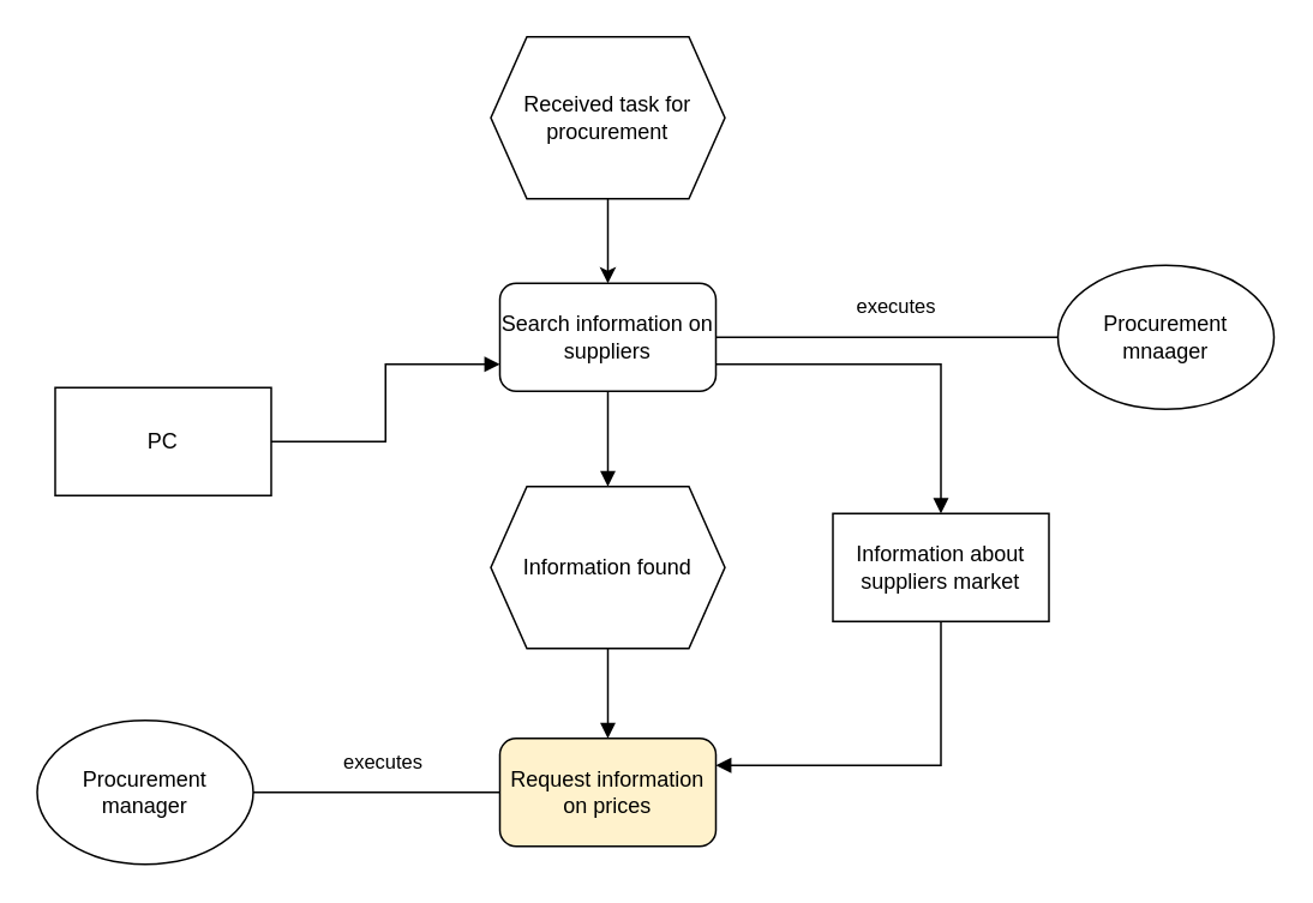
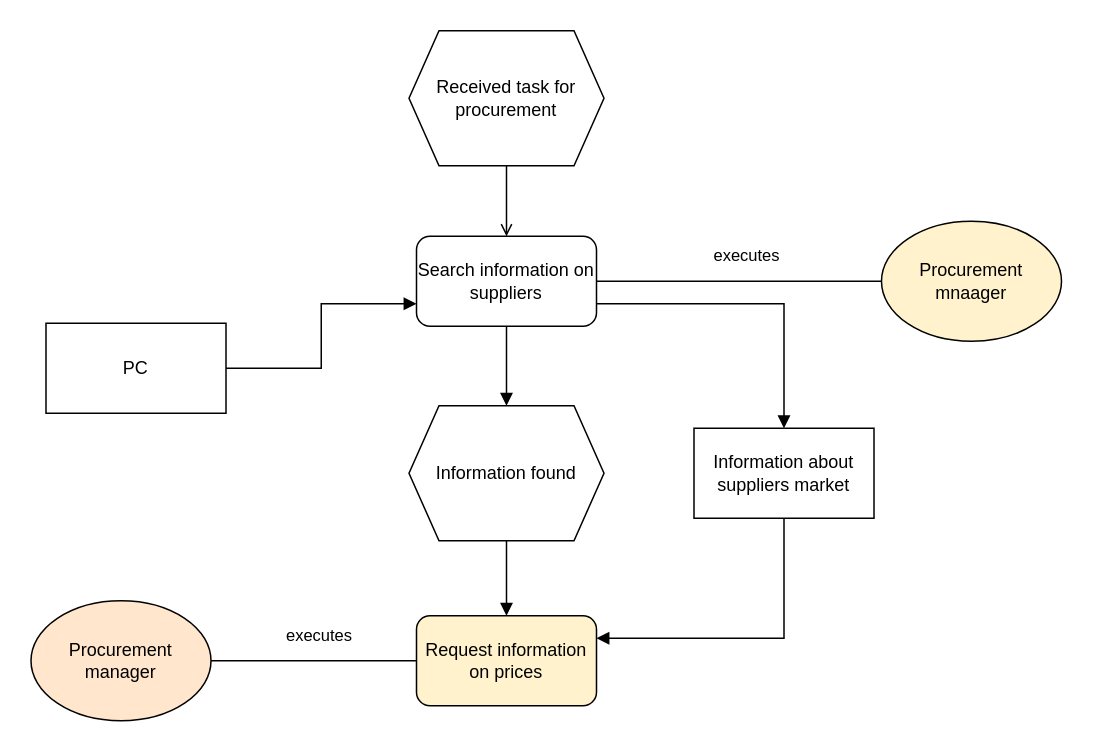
- <mxCell id="2" style="edgeStyle=orthogonalEdgeStyle;rounded=0;orthogonalLoop=1;jettySize=auto;html=1;exitX=0.5;exitY=1;exitDx=0;exitDy=0;entryX=0.5;entryY=0;entryDx=0;entryDy=0;" parent="1" source="3" target="7" edge="1"><mxGeometry relative="1" as="geometry" /></mxCell>
+ <mxCell id="2" style="edgeStyle=orthogonalEdgeStyle;rounded=0;orthogonalLoop=1;jettySize=auto;html=1;exitX=0.5;exitY=1;exitDx=0;exitDy=0;entryX=0.5;entryY=0;entryDx=0;entryDy=0;endArrow=open;" parent="1" source="3" target="7" edge="1"><mxGeometry relative="1" as="geometry" /></mxCell>
- <mxCell id="10" value="Procurement mnaager" style="ellipse;whiteSpace=wrap;html=1;" parent="1" vertex="1"><mxGeometry x="587" y="147" width="120" height="80" as="geometry" /></mxCell>
+ <mxCell id="10" value="Procurement mnaager" style="ellipse;whiteSpace=wrap;html=1;fillColor=#fff2cc;" parent="1" vertex="1"><mxGeometry x="587" y="147" width="120" height="80" as="geometry" /></mxCell>
- <mxCell id="16" value="Procurement manager" style="ellipse;whiteSpace=wrap;html=1;" parent="1" vertex="1"><mxGeometry x="20" y="400" width="120" height="80" as="geometry" /></mxCell>
+ <mxCell id="16" value="Procurement manager" style="ellipse;whiteSpace=wrap;html=1;fillColor=#ffe6cc;" parent="1" vertex="1"><mxGeometry x="20" y="400" width="120" height="80" as="geometry" /></mxCell>
